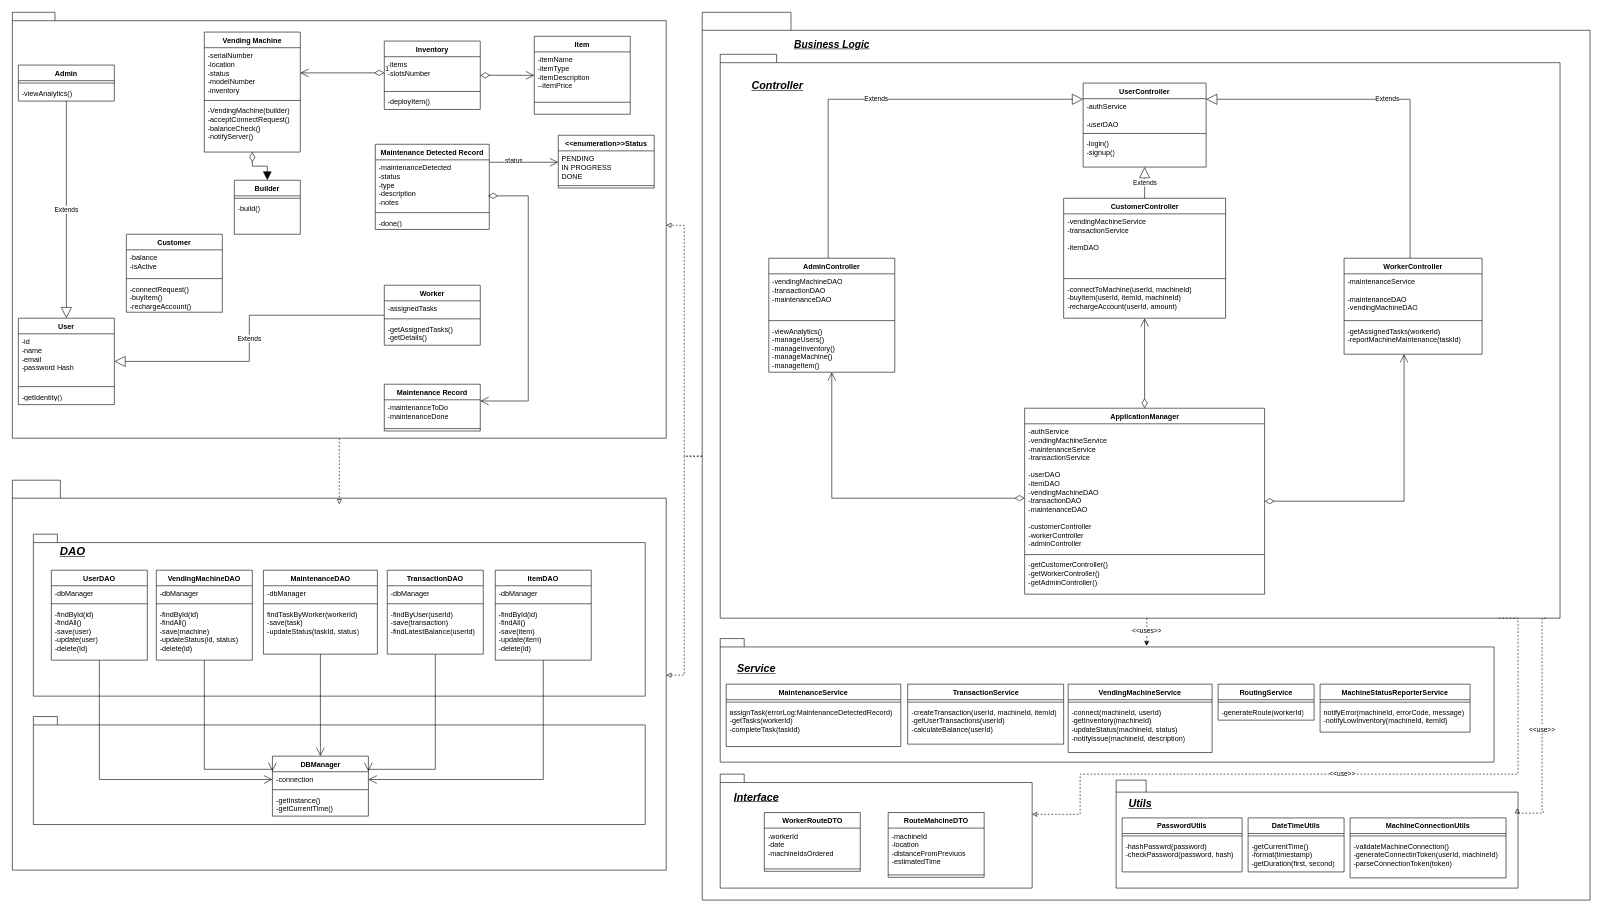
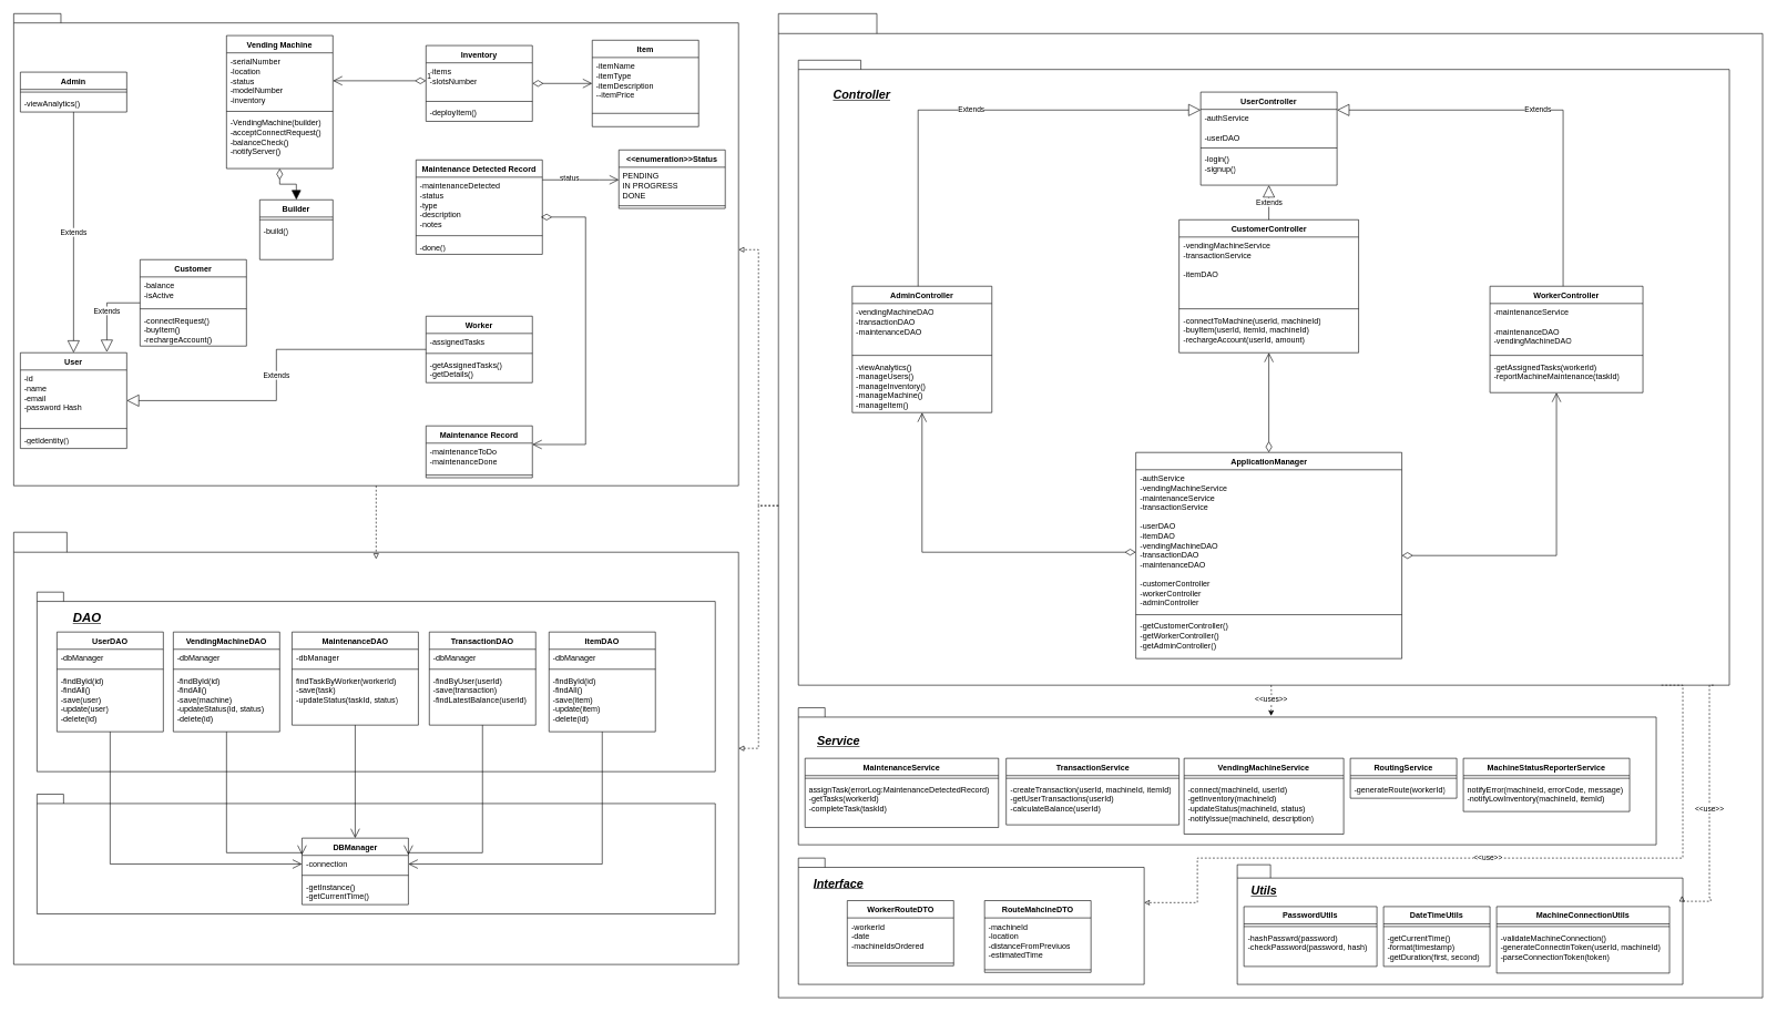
- <mxCell id="132" value="&lt;b&gt;&lt;i&gt;&lt;u&gt;&lt;font style=&quot;font-size: 17px;&quot;&gt;Business Logic&lt;/font&gt;&lt;/u&gt;&lt;/i&gt;&lt;/b&gt;" style="text;html=1;align=center;verticalAlign=middle;resizable=0;points=[];autosize=1;strokeColor=none;fillColor=none;" parent="1" vertex="1"><mxGeometry x="1311" y="60" width="150" height="30" as="geometry" /></mxCell>
+ <mxCell id="38" value="Extends" style="endArrow=block;endSize=16;endFill=0;html=1;rounded=0;entryX=0.813;entryY=-0.007;entryDx=0;entryDy=0;entryPerimeter=0;edgeStyle=orthogonalEdgeStyle;" parent="1" source="19" target="4" edge="1"><mxGeometry width="160" relative="1" as="geometry"><mxPoint x="90" y="560" as="sourcePoint" /><mxPoint x="250" y="560" as="targetPoint" /></mxGeometry></mxCell>
- <mxCell id="75" value="&lt;b&gt;&lt;i&gt;&lt;u&gt;&lt;font style=&quot;font-size: 19px;&quot;&gt;DAO&lt;/font&gt;&lt;/u&gt;&lt;/i&gt;&lt;/b&gt;" style="text;html=1;align=center;verticalAlign=middle;resizable=0;points=[];autosize=1;strokeColor=none;fillColor=none;" parent="1" vertex="1"><mxGeometry x="85" y="900" width="70" height="40" as="geometry" /></mxCell>
+ <mxCell id="75" value="&lt;b&gt;&lt;i&gt;&lt;u&gt;&lt;font style=&quot;font-size: 19px;&quot;&gt;DAO&lt;/font&gt;&lt;/u&gt;&lt;/i&gt;&lt;/b&gt;" style="text;html=1;align=center;verticalAlign=middle;resizable=0;points=[];autosize=1;strokeColor=none;fillColor=none;" parent="1" vertex="1"><mxGeometry x="95" y="910" width="70" height="40" as="geometry" /></mxCell>
